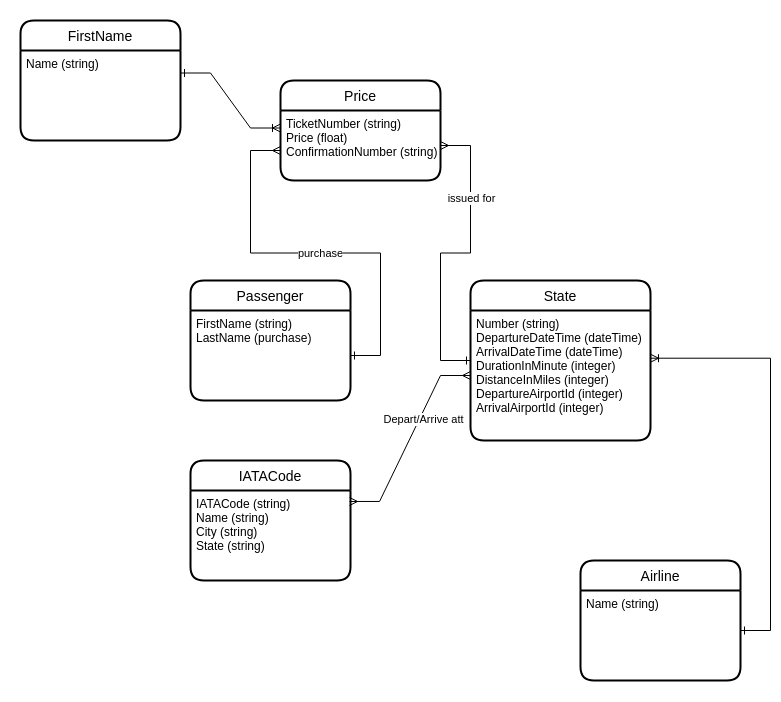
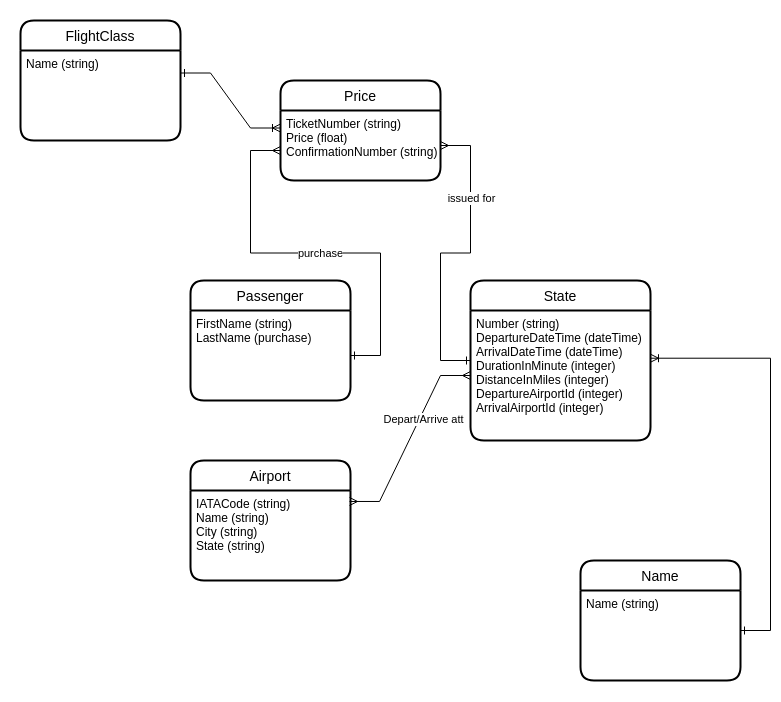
- <mxCell id="19" value="FirstName" style="swimlane;childLayout=stackLayout;horizontal=1;startSize=30;horizontalStack=0;rounded=1;fontSize=14;fontStyle=0;strokeWidth=2;resizeParent=0;resizeLast=1;shadow=0;dashed=0;align=center;" vertex="1" parent="1"><mxGeometry x="20" y="20" width="160" height="120" as="geometry" /></mxCell>
+ <mxCell id="19" value="FlightClass" style="swimlane;childLayout=stackLayout;horizontal=1;startSize=30;horizontalStack=0;rounded=1;fontSize=14;fontStyle=0;strokeWidth=2;resizeParent=0;resizeLast=1;shadow=0;dashed=0;align=center;" vertex="1" parent="1"><mxGeometry x="20" y="20" width="160" height="120" as="geometry" /></mxCell>
- <mxCell id="8" value="IATACode" style="swimlane;childLayout=stackLayout;horizontal=1;startSize=30;horizontalStack=0;rounded=1;fontSize=14;fontStyle=0;strokeWidth=2;resizeParent=0;resizeLast=1;shadow=0;dashed=0;align=center;" vertex="1" parent="1"><mxGeometry x="190" y="460" width="160" height="120" as="geometry" /></mxCell>
+ <mxCell id="8" value="Airport" style="swimlane;childLayout=stackLayout;horizontal=1;startSize=30;horizontalStack=0;rounded=1;fontSize=14;fontStyle=0;strokeWidth=2;resizeParent=0;resizeLast=1;shadow=0;dashed=0;align=center;" vertex="1" parent="1"><mxGeometry x="190" y="460" width="160" height="120" as="geometry" /></mxCell>
- <mxCell id="16" value="Airline" style="swimlane;childLayout=stackLayout;horizontal=1;startSize=30;horizontalStack=0;rounded=1;fontSize=14;fontStyle=0;strokeWidth=2;resizeParent=0;resizeLast=1;shadow=0;dashed=0;align=center;" vertex="1" parent="1"><mxGeometry x="580" y="560" width="160" height="120" as="geometry" /></mxCell>
+ <mxCell id="16" value="Name" style="swimlane;childLayout=stackLayout;horizontal=1;startSize=30;horizontalStack=0;rounded=1;fontSize=14;fontStyle=0;strokeWidth=2;resizeParent=0;resizeLast=1;shadow=0;dashed=0;align=center;" vertex="1" parent="1"><mxGeometry x="580" y="560" width="160" height="120" as="geometry" /></mxCell>
